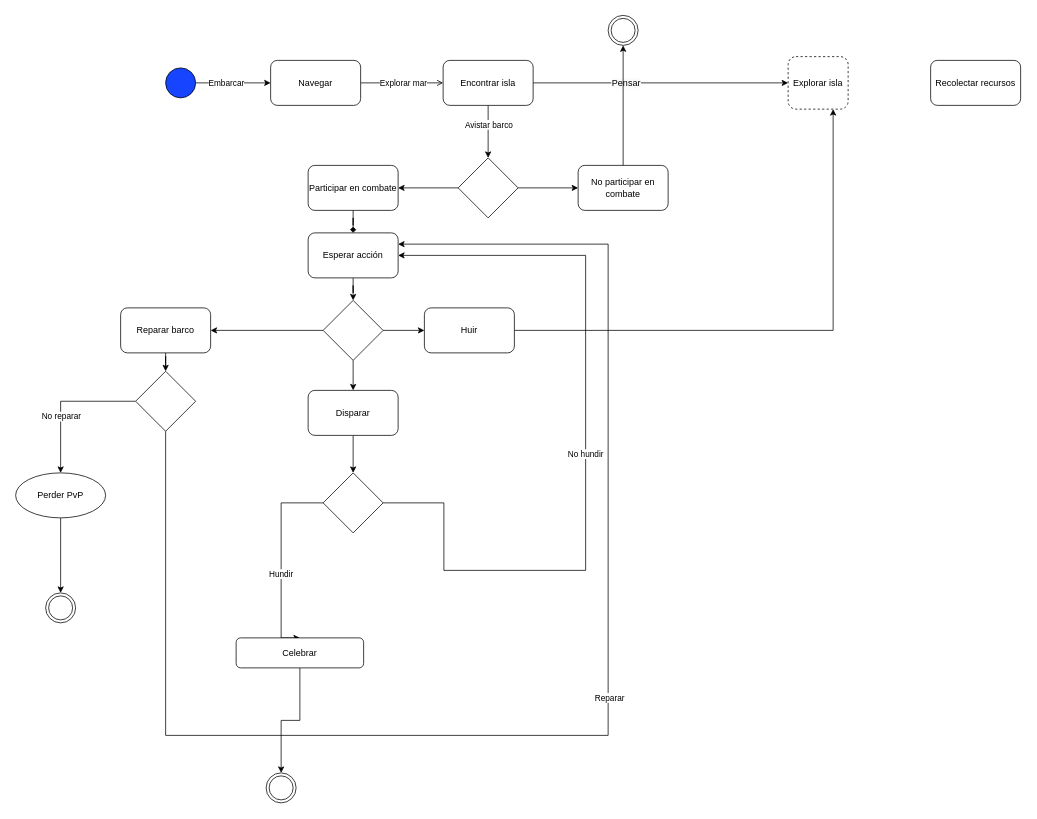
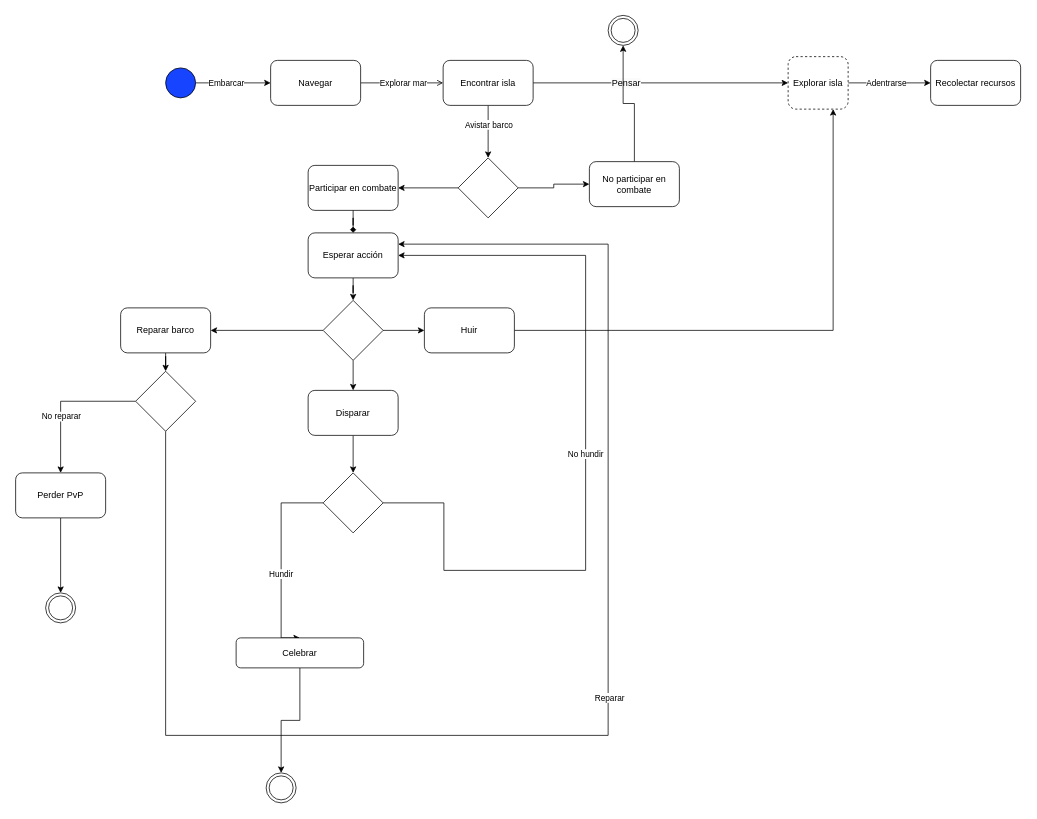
+ <mxCell id="13" style="edgeStyle=orthogonalEdgeStyle;rounded=0;orthogonalLoop=1;jettySize=auto;html=1;" edge="1" parent="1" source="15" target="16"><mxGeometry relative="1" as="geometry" /></mxCell>
+ <mxCell id="14" value="Adentrarse" style="edgeLabel;html=1;align=center;verticalAlign=middle;resizable=0;points=[];" vertex="1" connectable="0" parent="13"><mxGeometry x="-0.287" y="-1" relative="1" as="geometry"><mxPoint x="11" y="-1" as="offset" /></mxGeometry></mxCell>
- <mxCell id="23" value="No participar en combate" style="rounded=1;whiteSpace=wrap;html=1;" vertex="1" parent="1"><mxGeometry x="770" y="220" width="120" height="60" as="geometry" /></mxCell>
+ <mxCell id="23" value="No participar en combate" style="rounded=1;whiteSpace=wrap;html=1;" vertex="1" parent="1"><mxGeometry x="785" y="215" width="120" height="60" as="geometry" /></mxCell>
- <mxCell id="46" value="Perder PvP" style="ellipse;whiteSpace=wrap;html=1;" vertex="1" parent="1"><mxGeometry y="630" width="120" height="60" as="geometry" x="20" /></mxCell>
+ <mxCell id="46" value="Perder PvP" style="rounded=1;whiteSpace=wrap;html=1;" vertex="1" parent="1"><mxGeometry y="630" width="120" height="60" as="geometry" x="20" /></mxCell>
